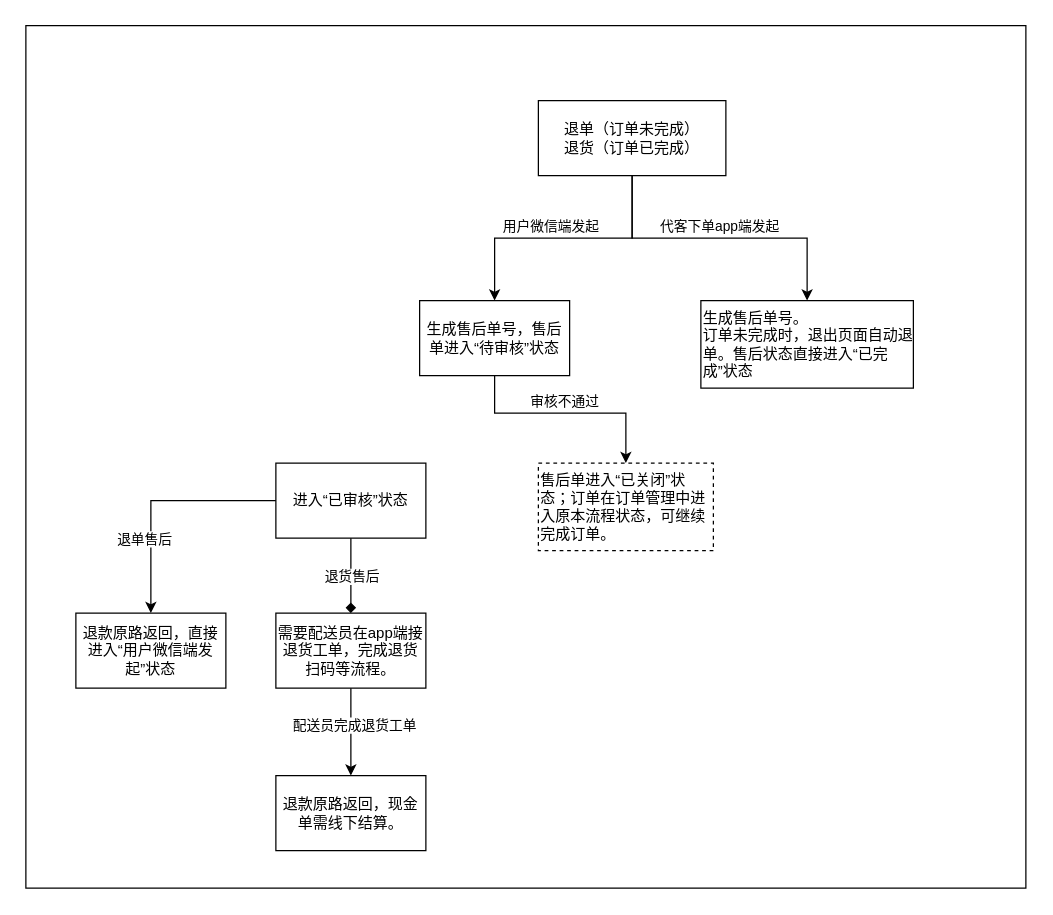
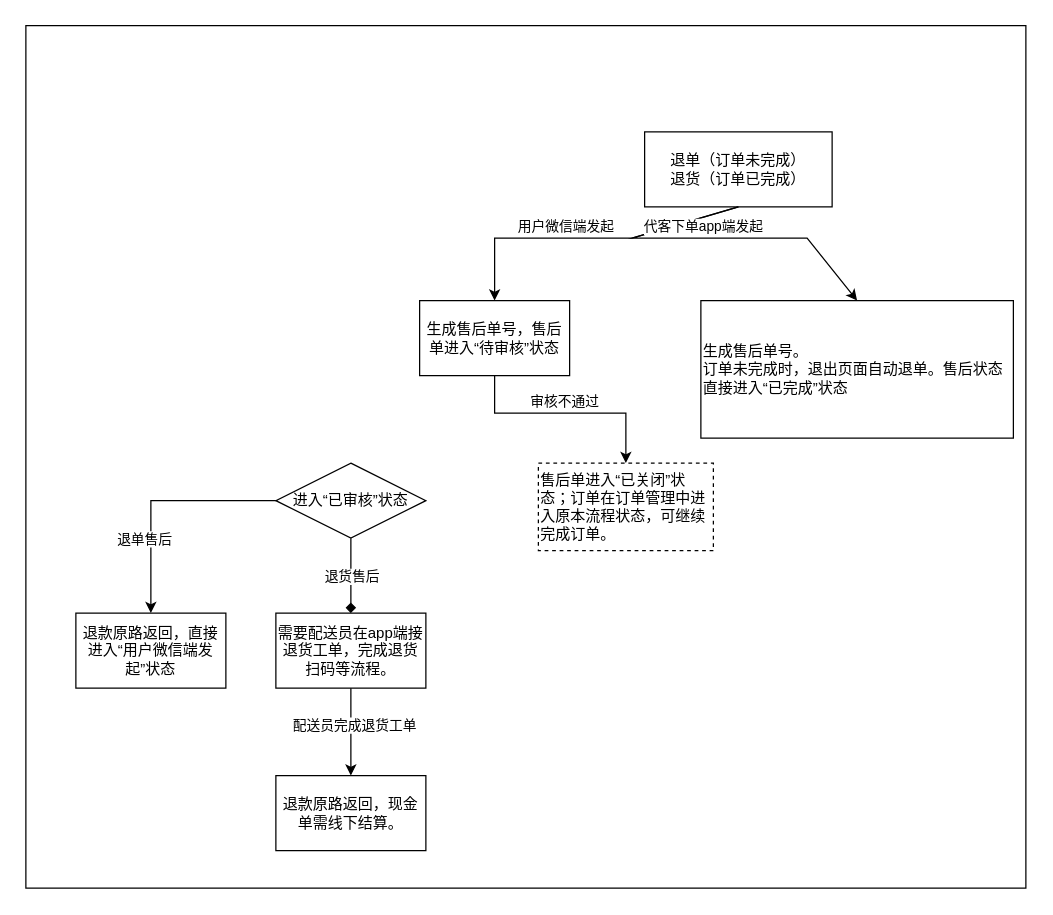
- <mxCell id="3" value="退单（订单未完成）&lt;div&gt;退货（订单已完成）&lt;/div&gt;" style="rounded=0;whiteSpace=wrap;html=1;" vertex="1" parent="1"><mxGeometry x="430" y="80" width="150" height="60" as="geometry" /></mxCell>
+ <mxCell id="3" value="退单（订单未完成）&lt;div&gt;退货（订单已完成）&lt;/div&gt;" style="rounded=0;whiteSpace=wrap;html=1;" vertex="1" parent="1"><mxGeometry x="515" y="105" width="150" height="60" as="geometry" /></mxCell>
- <mxCell id="18" value="生成售后单号。&lt;div&gt;订单未完成时，退出页面自动退单。&lt;span style=&quot;background-color: initial;&quot;&gt;售后状态直接进入“已完成”状态&lt;/span&gt;&lt;/div&gt;" style="rounded=0;whiteSpace=wrap;html=1;align=left;" vertex="1" parent="1"><mxGeometry x="560" y="240" width="170" height="70" as="geometry" /></mxCell>
+ <mxCell id="18" value="生成售后单号。&lt;div&gt;订单未完成时，退出页面自动退单。&lt;span style=&quot;background-color: initial;&quot;&gt;售后状态直接进入“已完成”状态&lt;/span&gt;&lt;/div&gt;" style="rounded=0;whiteSpace=wrap;html=1;align=left;" vertex="1" parent="1"><mxGeometry x="560" y="240" width="250" height="110" as="geometry" /></mxCell>
- <mxCell id="5" value="进入“已审核”状态" style="rounded=0;whiteSpace=wrap;html=1;" vertex="1" parent="1"><mxGeometry x="220" y="370" width="120" height="60" as="geometry" /></mxCell>
+ <mxCell id="5" value="进入“已审核”状态" style="rhombus;whiteSpace=wrap;html=1;" vertex="1" parent="1"><mxGeometry x="220" y="370" width="120" height="60" as="geometry" /></mxCell>
